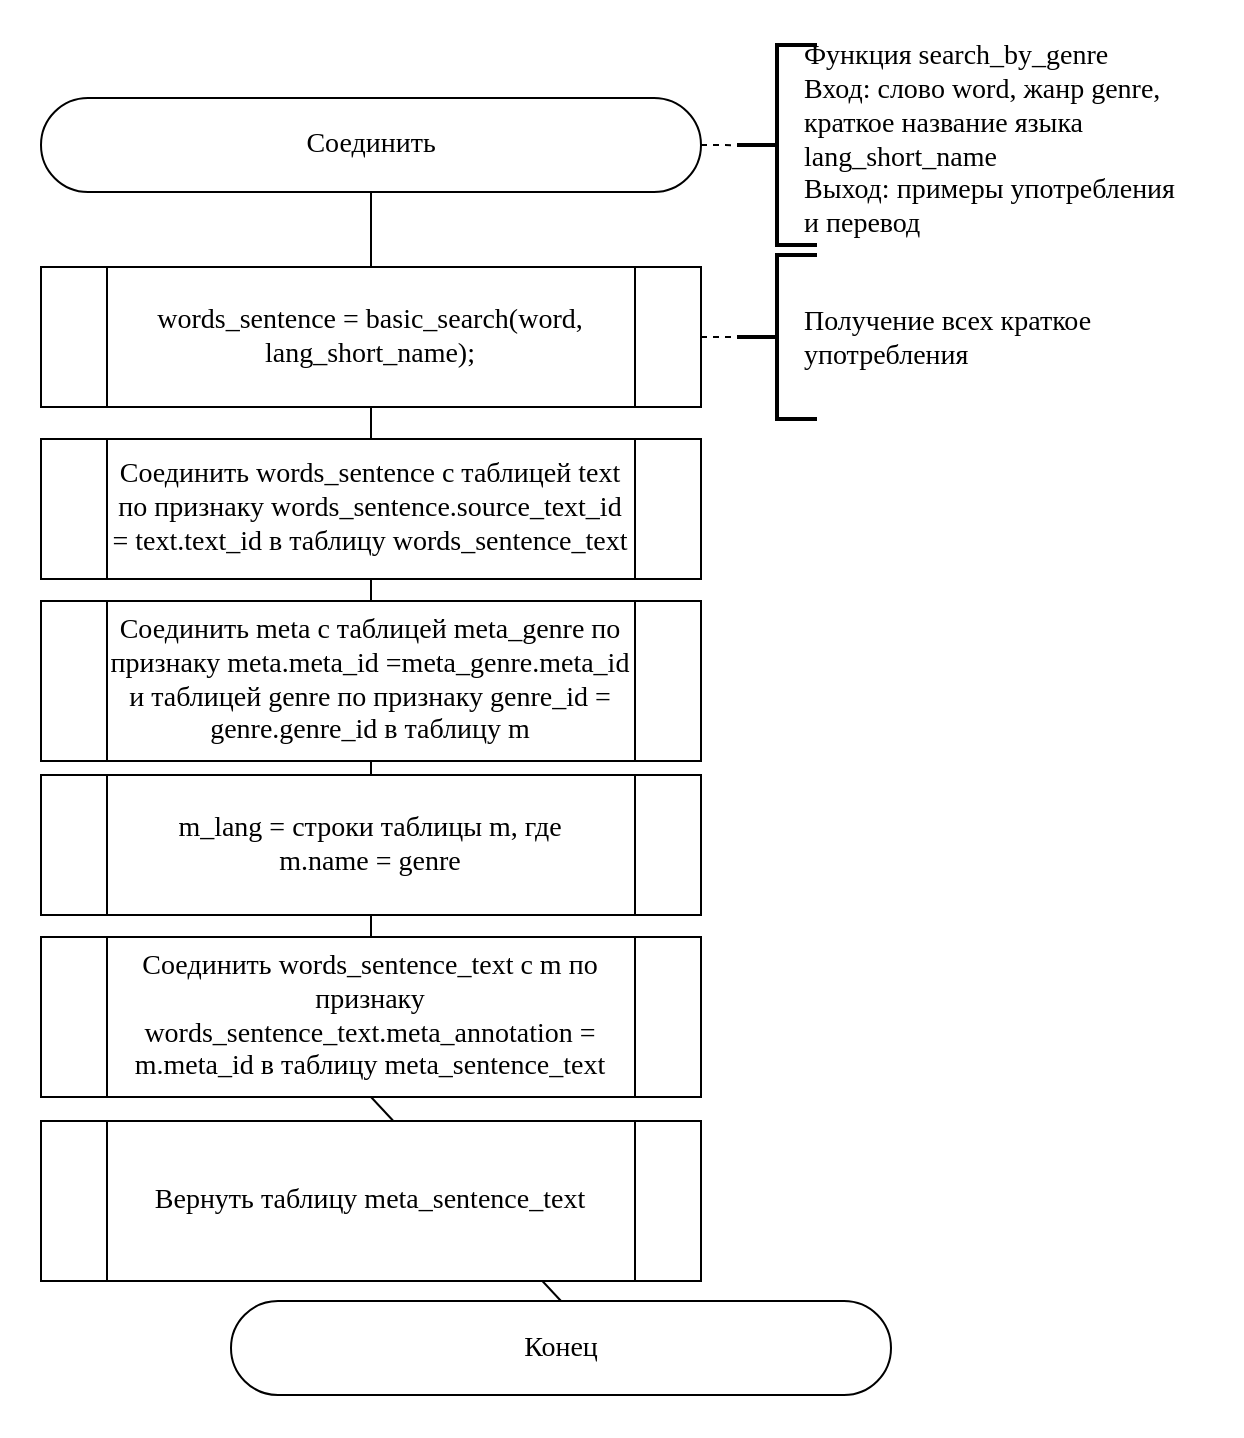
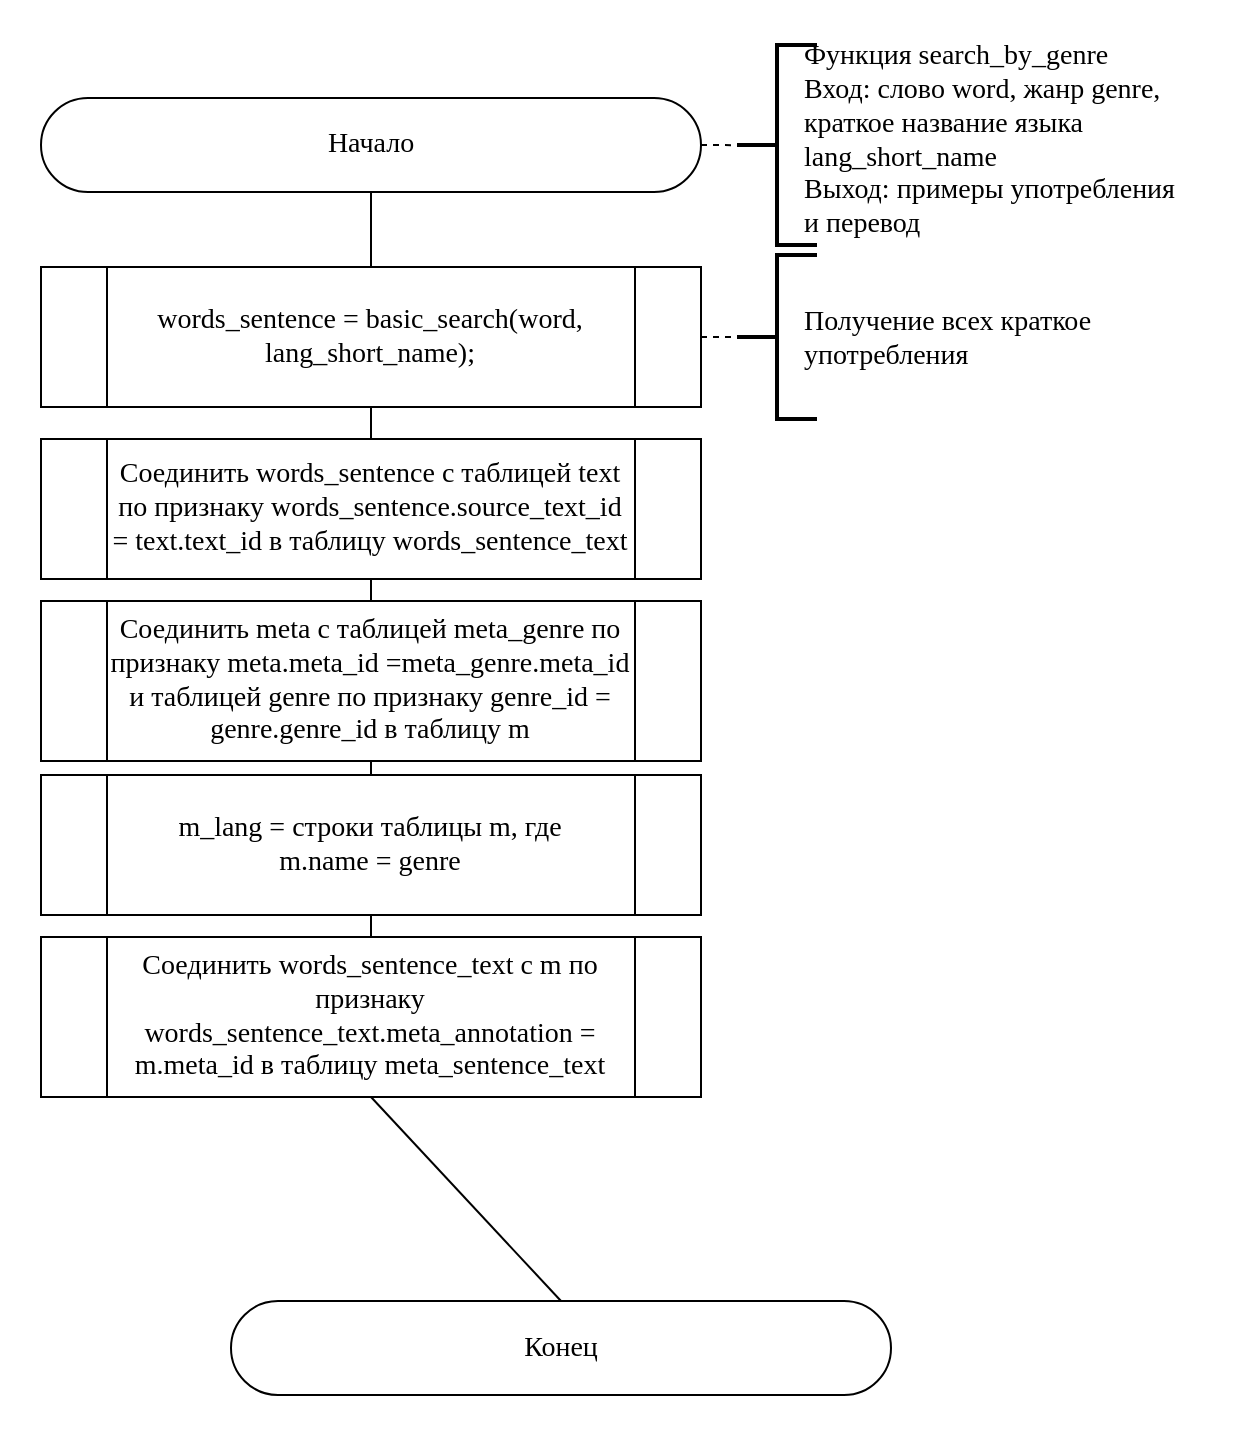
- <mxCell id="2" value="&lt;font face=&quot;Times New Roman&quot; style=&quot;font-size: 14px;&quot;&gt;Соединить&lt;/font&gt;" style="html=1;dashed=0;whitespace=wrap;shape=mxgraph.dfd.start" parent="1" vertex="1"><mxGeometry x="20" y="48.5" width="330" height="47" as="geometry" /></mxCell>
+ <mxCell id="2" value="&lt;font face=&quot;Times New Roman&quot; style=&quot;font-size: 14px;&quot;&gt;Начало&lt;/font&gt;" style="html=1;dashed=0;whitespace=wrap;shape=mxgraph.dfd.start" parent="1" vertex="1"><mxGeometry x="20" y="48.5" width="330" height="47" as="geometry" /></mxCell>
- <mxCell id="21" value="Вернуть таблицу meta_sentence_text" style="shape=process;whiteSpace=wrap;html=1;backgroundOutline=1;fontFamily=Times New Roman;fontSize=14;" parent="1" vertex="1"><mxGeometry x="20" y="560" width="330" height="80" as="geometry" /></mxCell>
